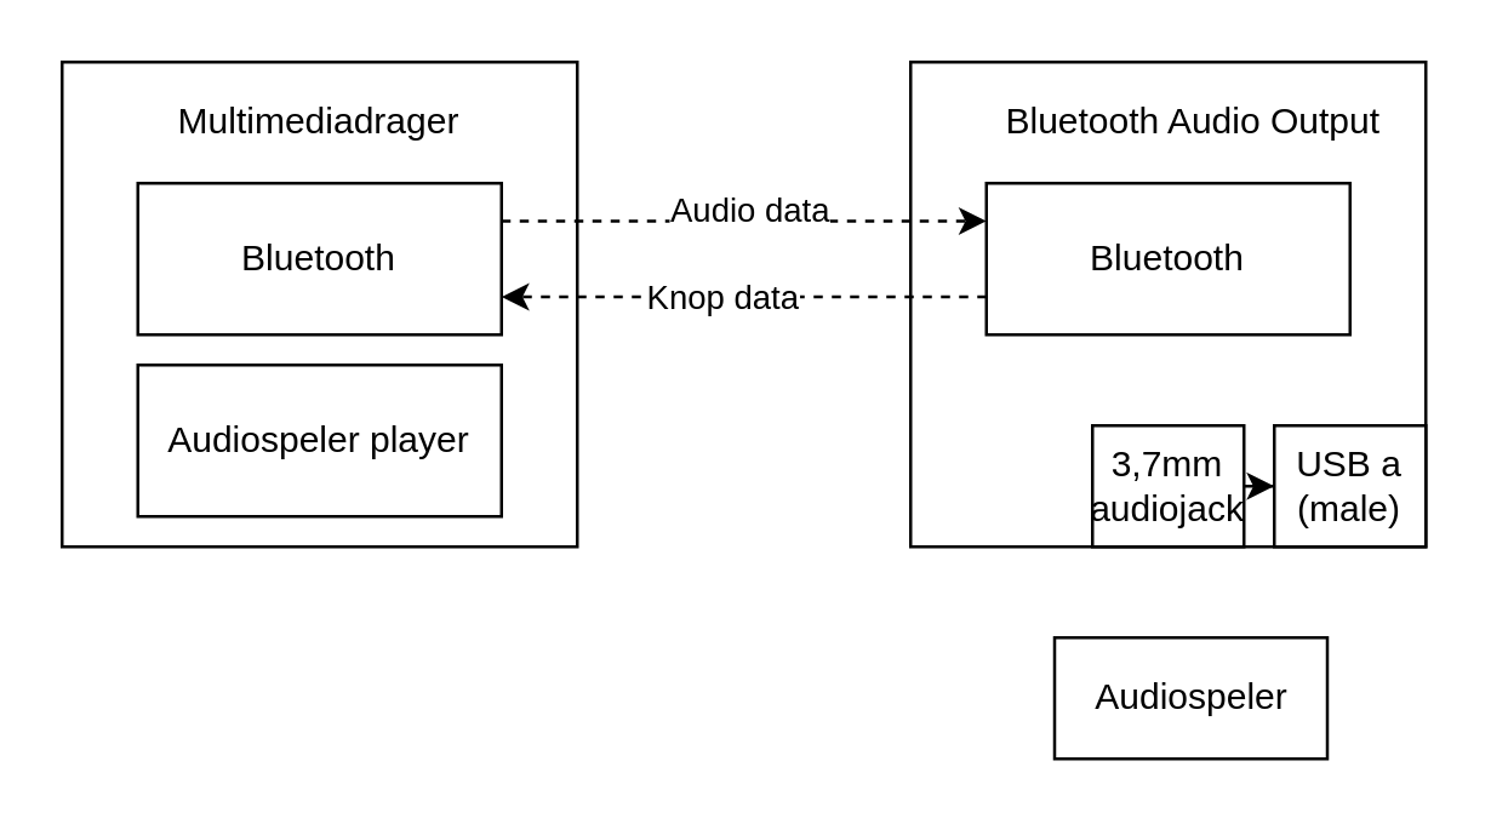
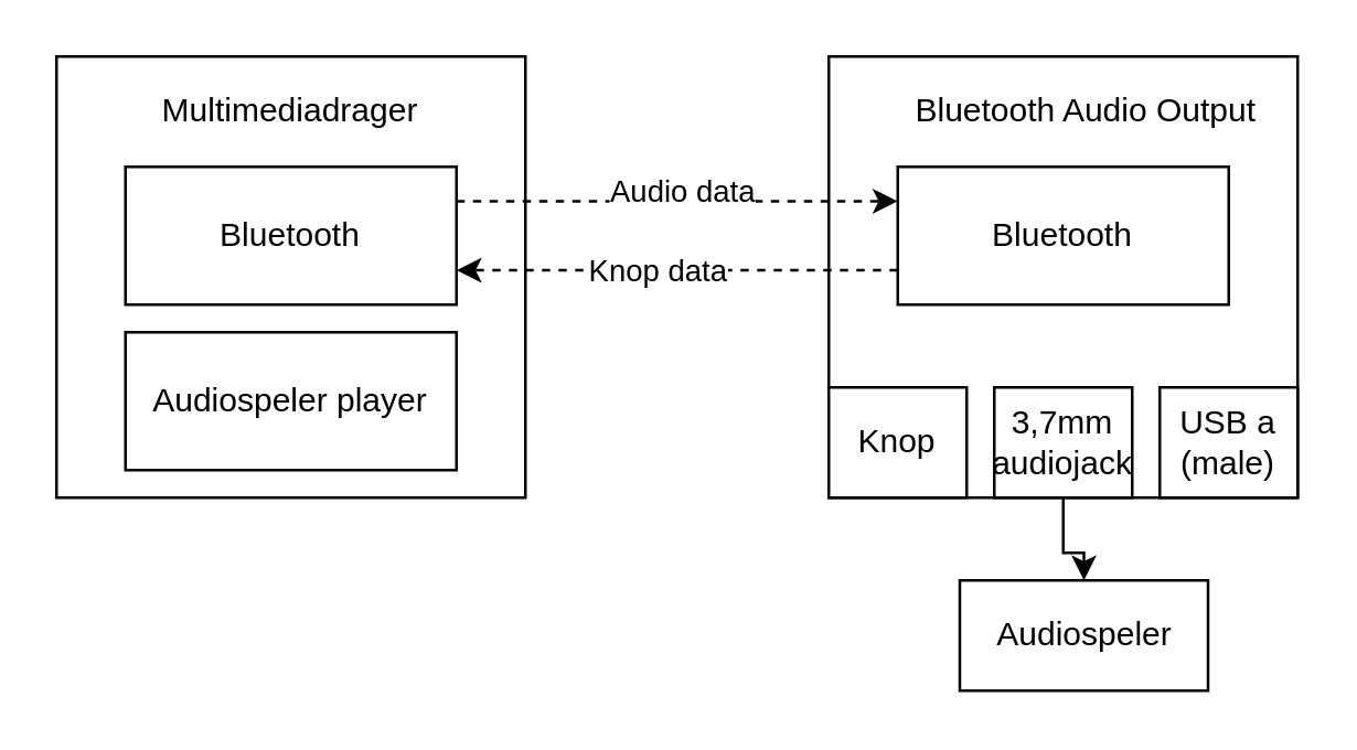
+ <mxCell id="7" value="Knop" style="rounded=0;whiteSpace=wrap;html=1;" vertex="1" parent="1"><mxGeometry x="300" y="140" width="50" height="40" as="geometry" /></mxCell>
- <mxCell id="8" style="edgeStyle=orthogonalEdgeStyle;rounded=0;orthogonalLoop=1;jettySize=auto;html=1;" edge="1" parent="1" source="9" target="10"><mxGeometry relative="1" as="geometry" /></mxCell>
+ <mxCell id="8" style="edgeStyle=orthogonalEdgeStyle;rounded=0;orthogonalLoop=1;jettySize=auto;html=1;" edge="1" parent="1" source="9" target="16"><mxGeometry relative="1" as="geometry" /></mxCell>
